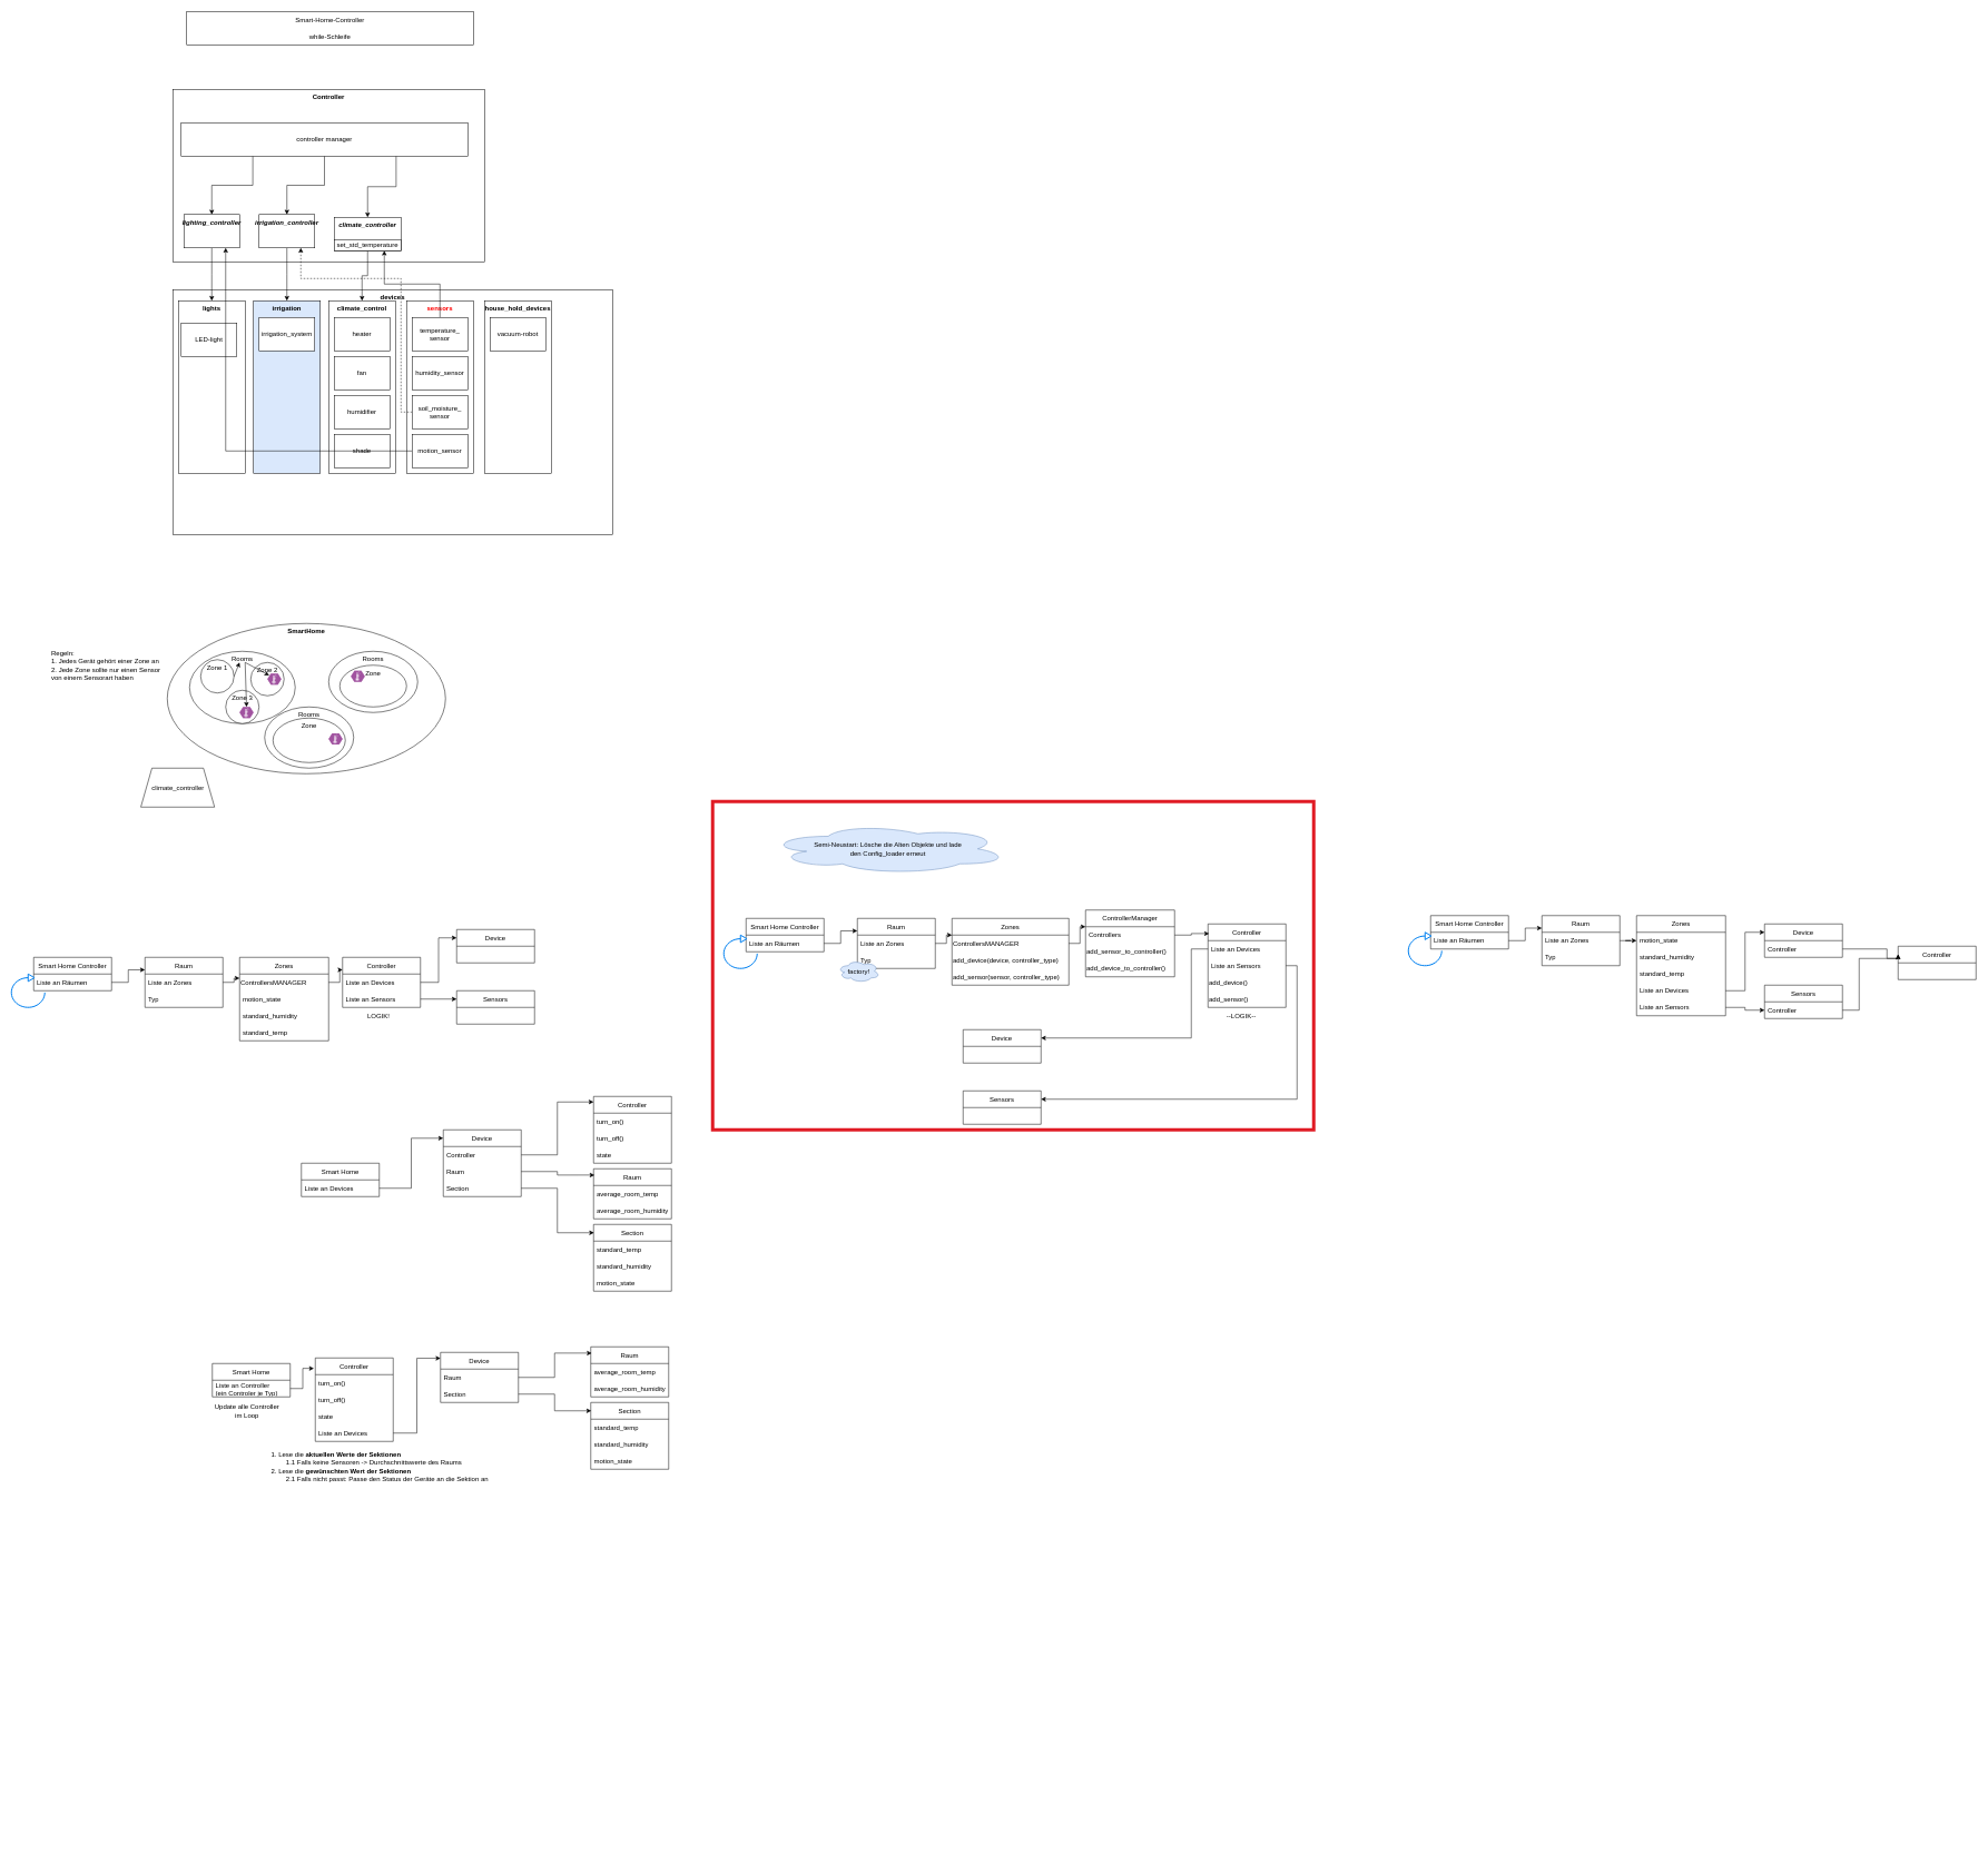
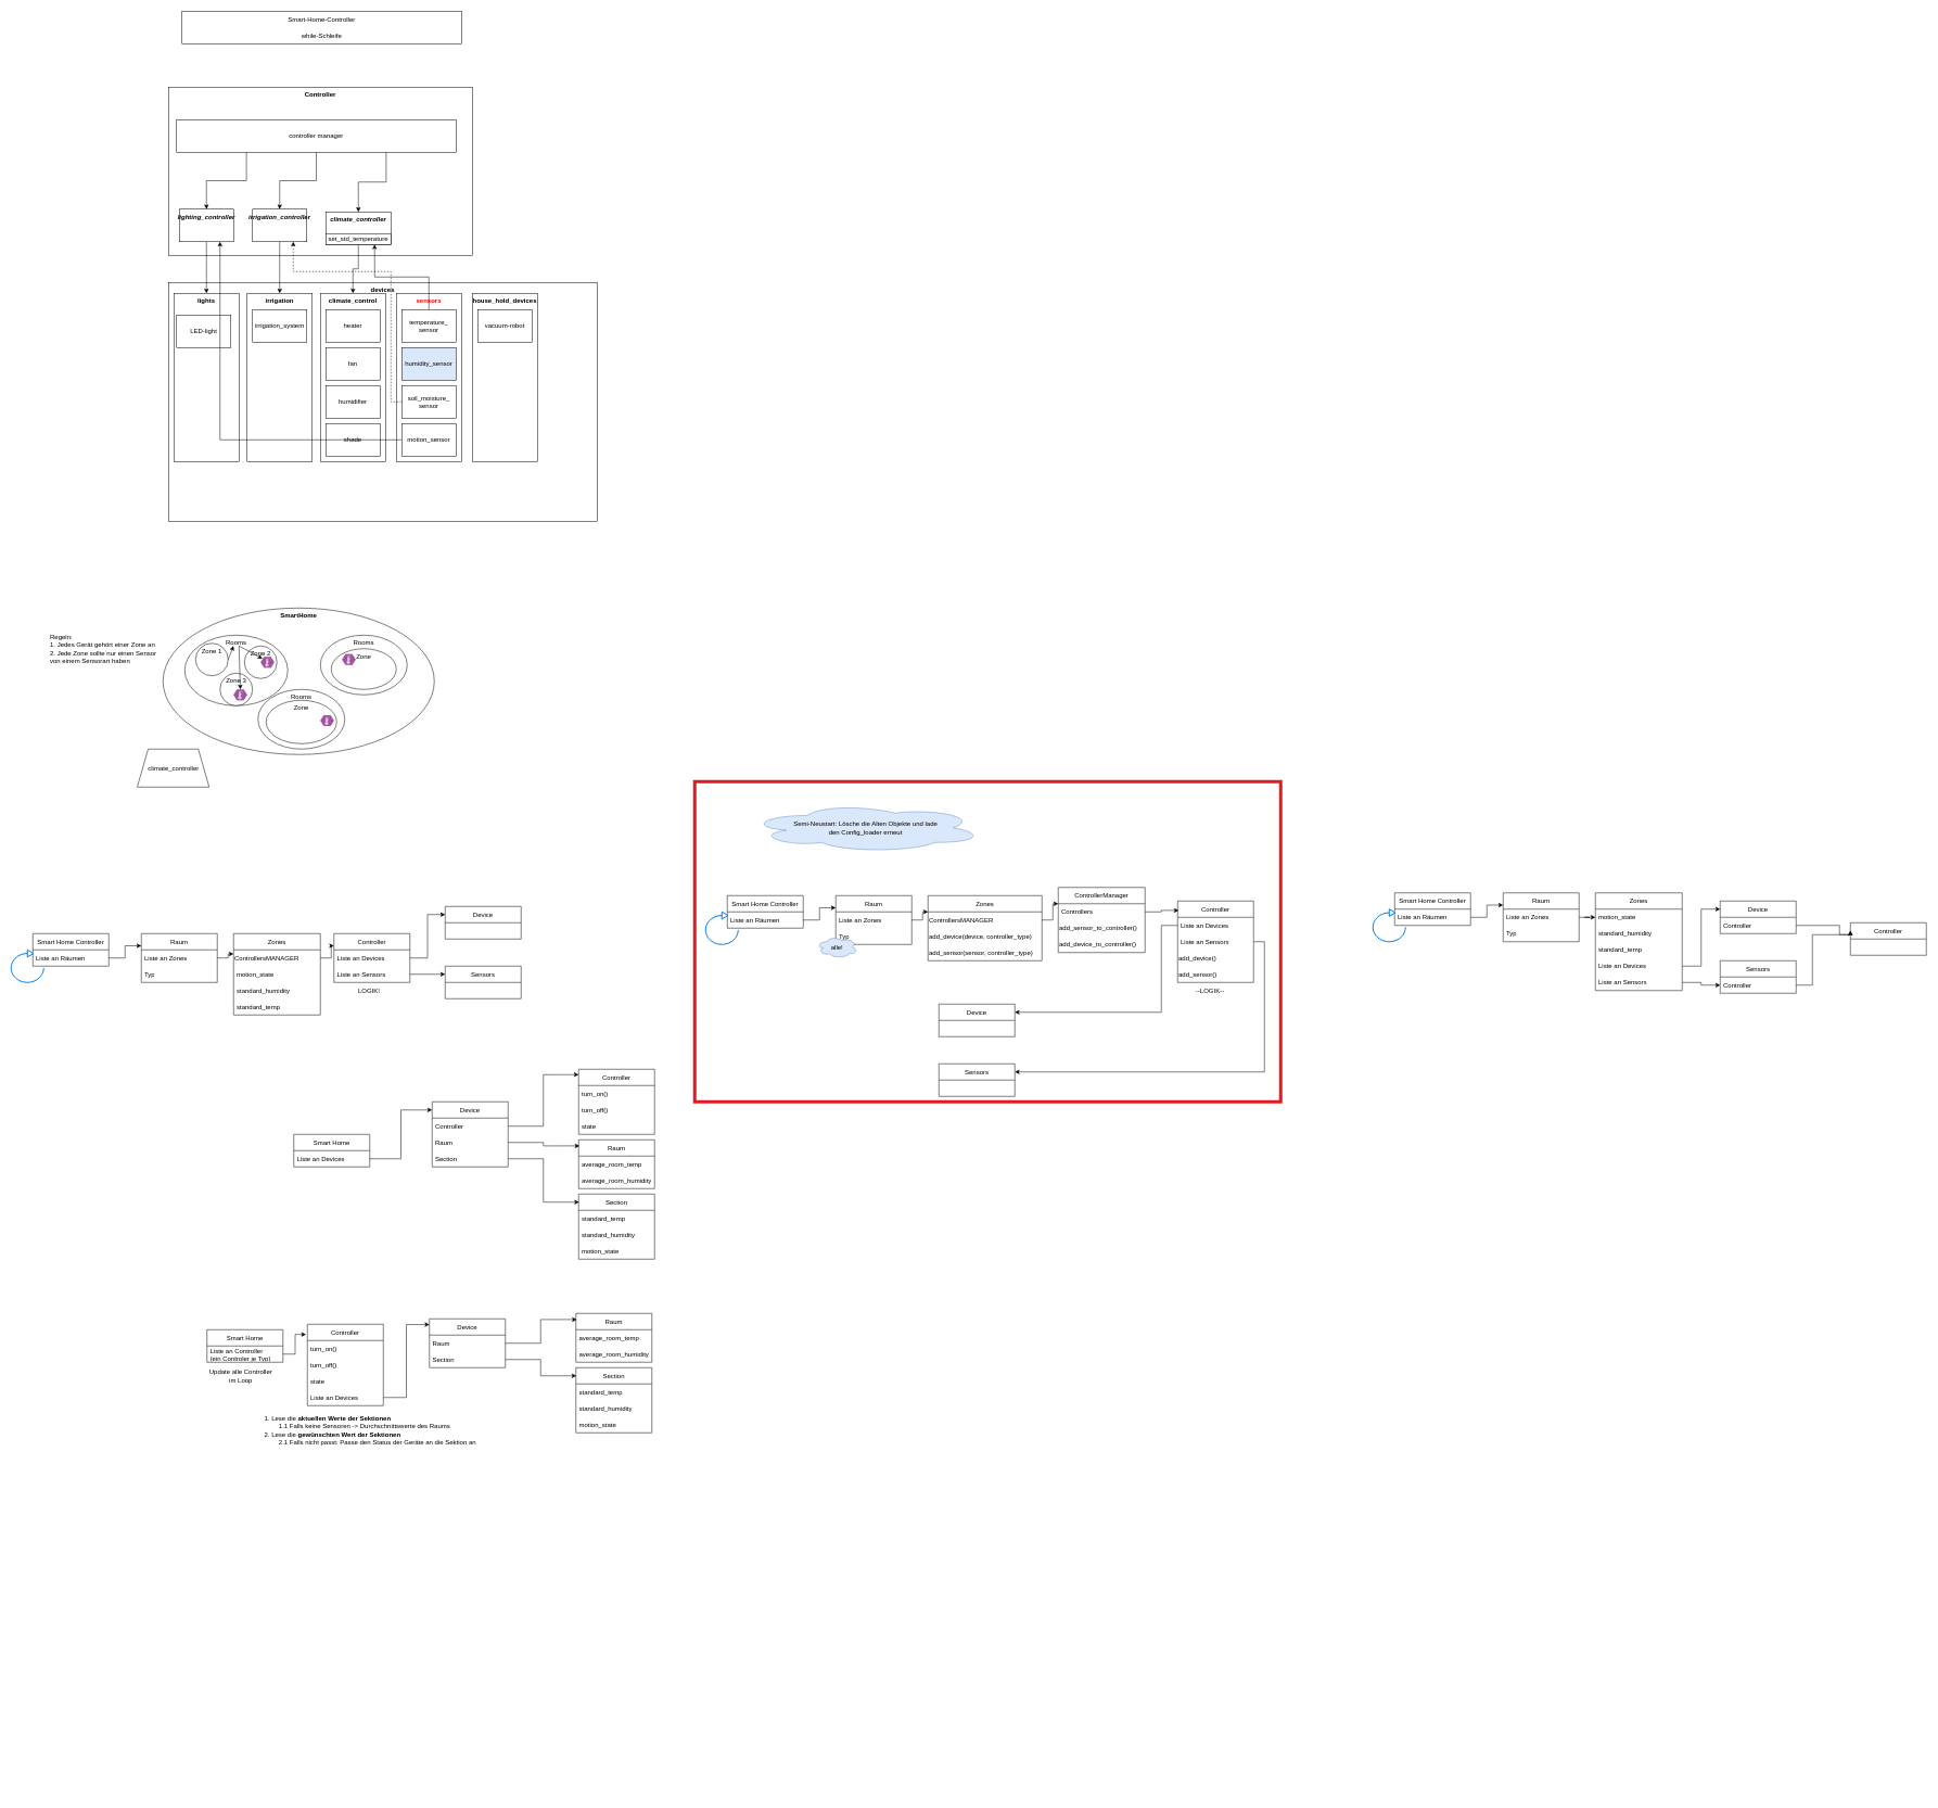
- <mxCell id="17" value="humidity_sensor" style="rounded=0;whiteSpace=wrap;html=1;" parent="1" vertex="1"><mxGeometry x="740" y="640" width="100" height="60" as="geometry" /></mxCell>
+ <mxCell id="17" value="humidity_sensor" style="rounded=0;whiteSpace=wrap;html=1;fillColor=#dae8fc;" parent="1" vertex="1"><mxGeometry x="740" y="640" width="100" height="60" as="geometry" /></mxCell>
- <mxCell id="7" value="&lt;div&gt;&lt;b&gt;irrigation&lt;/b&gt;&lt;/div&gt;" style="rounded=0;whiteSpace=wrap;html=1;verticalAlign=top;fillColor=#dae8fc;" parent="1" vertex="1"><mxGeometry x="455" y="540" width="120" height="310" as="geometry" /></mxCell>
+ <mxCell id="7" value="&lt;div&gt;&lt;b&gt;irrigation&lt;/b&gt;&lt;/div&gt;" style="rounded=0;whiteSpace=wrap;html=1;verticalAlign=top;" parent="1" vertex="1"><mxGeometry x="455" y="540" width="120" height="310" as="geometry" /></mxCell>
- <mxCell id="181" value="factory!" style="ellipse;shape=cloud;whiteSpace=wrap;html=1;fillColor=#dae8fc;strokeColor=#6c8ebf;" parent="1" vertex="1"><mxGeometry x="1505" y="1725" width="75" height="40" as="geometry" /></mxCell>
+ <mxCell id="181" value="alle!" style="ellipse;shape=cloud;whiteSpace=wrap;html=1;fillColor=#dae8fc;strokeColor=#6c8ebf;" parent="1" vertex="1"><mxGeometry x="1505" y="1725" width="75" height="40" as="geometry" /></mxCell>
